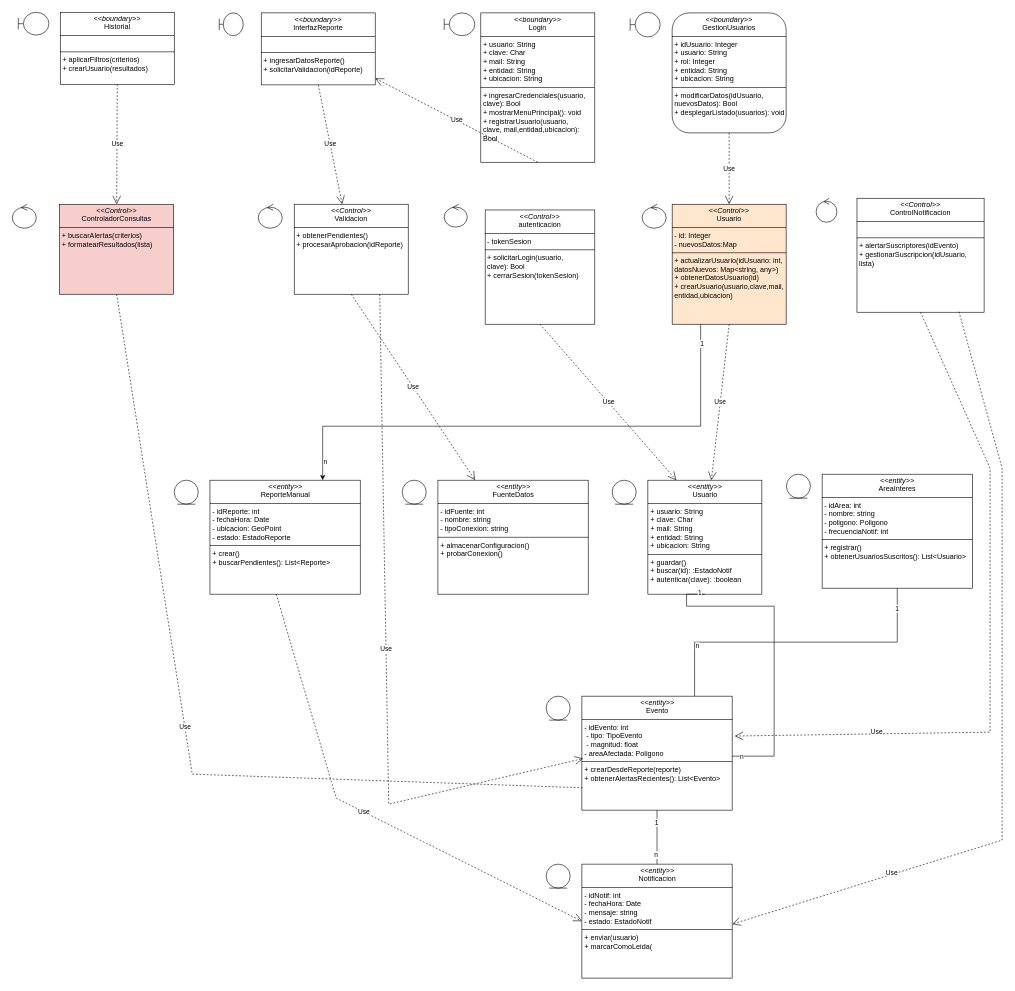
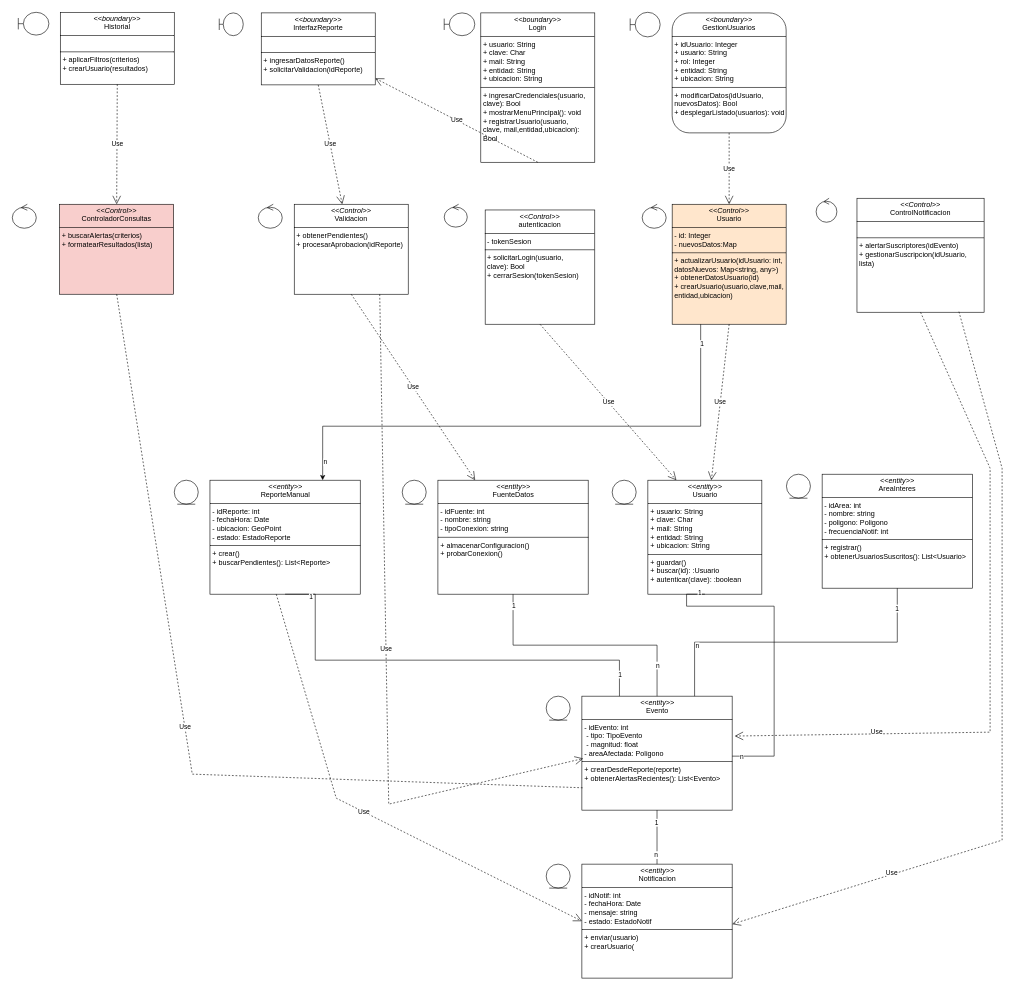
- <mxCell id="17" value="&lt;p style=&quot;margin:0px;margin-top:4px;text-align:center;&quot;&gt;&lt;i&gt;&amp;lt;&amp;lt;entity&amp;gt;&amp;gt;&lt;/i&gt;&lt;br&gt;Usuario&lt;/p&gt;&lt;hr size=&quot;1&quot; style=&quot;border-style:solid;&quot;&gt;&lt;p style=&quot;margin:0px;margin-left:4px;&quot;&gt;+ usuario: String&lt;br&gt;+ clave: Char&lt;/p&gt;&lt;p style=&quot;margin:0px;margin-left:4px;&quot;&gt;+ mail: String&lt;br&gt;+ entidad: String&lt;/p&gt;&lt;p style=&quot;margin:0px;margin-left:4px;&quot;&gt;+ ubicacion: String&lt;/p&gt;&lt;hr size=&quot;1&quot; style=&quot;border-style:solid;&quot;&gt;&lt;p style=&quot;margin:0px;margin-left:4px;&quot;&gt;+ guardar(&lt;span style=&quot;background-color: transparent; color: light-dark(rgb(0, 0, 0), rgb(255, 255, 255));&quot;&gt;)&lt;/span&gt;&lt;/p&gt;&lt;p style=&quot;margin:0px;margin-left:4px;&quot;&gt;+ buscar(id): :EstadoNotif&lt;br&gt;&lt;/p&gt;&lt;p style=&quot;margin: 0px 0px 0px 4px;&quot;&gt;&lt;span style=&quot;background-color: transparent; color: light-dark(rgb(0, 0, 0), rgb(255, 255, 255));&quot;&gt;+ autenticar(&lt;/span&gt;&lt;span style=&quot;background-color: transparent; color: light-dark(rgb(0, 0, 0), rgb(255, 255, 255));&quot;&gt;clave)&lt;/span&gt;&lt;span style=&quot;background-color: transparent; color: light-dark(rgb(0, 0, 0), rgb(255, 255, 255));&quot;&gt;: :boolean&lt;/span&gt;&lt;/p&gt;" style="verticalAlign=top;align=left;overflow=fill;html=1;whiteSpace=wrap;" vertex="1" parent="15"><mxGeometry x="59.5" width="190" height="190" as="geometry" /></mxCell>
+ <mxCell id="17" value="&lt;p style=&quot;margin:0px;margin-top:4px;text-align:center;&quot;&gt;&lt;i&gt;&amp;lt;&amp;lt;entity&amp;gt;&amp;gt;&lt;/i&gt;&lt;br&gt;Usuario&lt;/p&gt;&lt;hr size=&quot;1&quot; style=&quot;border-style:solid;&quot;&gt;&lt;p style=&quot;margin:0px;margin-left:4px;&quot;&gt;+ usuario: String&lt;br&gt;+ clave: Char&lt;/p&gt;&lt;p style=&quot;margin:0px;margin-left:4px;&quot;&gt;+ mail: String&lt;br&gt;+ entidad: String&lt;/p&gt;&lt;p style=&quot;margin:0px;margin-left:4px;&quot;&gt;+ ubicacion: String&lt;/p&gt;&lt;hr size=&quot;1&quot; style=&quot;border-style:solid;&quot;&gt;&lt;p style=&quot;margin:0px;margin-left:4px;&quot;&gt;+ guardar(&lt;span style=&quot;background-color: transparent; color: light-dark(rgb(0, 0, 0), rgb(255, 255, 255));&quot;&gt;)&lt;/span&gt;&lt;/p&gt;&lt;p style=&quot;margin:0px;margin-left:4px;&quot;&gt;+ buscar(id): :Usuario&lt;br&gt;&lt;/p&gt;&lt;p style=&quot;margin: 0px 0px 0px 4px;&quot;&gt;&lt;span style=&quot;background-color: transparent; color: light-dark(rgb(0, 0, 0), rgb(255, 255, 255));&quot;&gt;+ autenticar(&lt;/span&gt;&lt;span style=&quot;background-color: transparent; color: light-dark(rgb(0, 0, 0), rgb(255, 255, 255));&quot;&gt;clave)&lt;/span&gt;&lt;span style=&quot;background-color: transparent; color: light-dark(rgb(0, 0, 0), rgb(255, 255, 255));&quot;&gt;: :boolean&lt;/span&gt;&lt;/p&gt;" style="verticalAlign=top;align=left;overflow=fill;html=1;whiteSpace=wrap;" vertex="1" parent="15"><mxGeometry x="59.5" width="190" height="190" as="geometry" /></mxCell>
+ <mxCell id="46" style="edgeStyle=orthogonalEdgeStyle;rounded=0;orthogonalLoop=1;jettySize=auto;html=1;exitX=0.5;exitY=1;exitDx=0;exitDy=0;endArrow=none;endFill=0;" edge="1" parent="1" source="27" target="33"><mxGeometry relative="1" as="geometry" /></mxCell>
+ <mxCell id="47" value="1" style="edgeLabel;html=1;align=center;verticalAlign=middle;resizable=0;points=[];" vertex="1" connectable="0" parent="46"><mxGeometry x="-0.904" y="1" relative="1" as="geometry"><mxPoint as="offset" /></mxGeometry></mxCell>
+ <mxCell id="48" value="n" style="edgeLabel;html=1;align=center;verticalAlign=middle;resizable=0;points=[];" vertex="1" connectable="0" parent="46"><mxGeometry x="0.751" y="1" relative="1" as="geometry"><mxPoint as="offset" /></mxGeometry></mxCell>
+ <mxCell id="49" style="edgeStyle=orthogonalEdgeStyle;rounded=0;orthogonalLoop=1;jettySize=auto;html=1;exitX=0.5;exitY=1;exitDx=0;exitDy=0;entryX=0.25;entryY=0;entryDx=0;entryDy=0;endArrow=none;endFill=0;" edge="1" parent="1" source="30" target="33"><mxGeometry relative="1" as="geometry"><Array as="points"><mxPoint x="525" y="1100" /><mxPoint x="1032" y="1100" /></Array></mxGeometry></mxCell>
+ <mxCell id="50" value="1" style="edgeLabel;html=1;align=center;verticalAlign=middle;resizable=0;points=[];" vertex="1" connectable="0" parent="49"><mxGeometry x="-0.881" y="-4" relative="1" as="geometry"><mxPoint as="offset" /></mxGeometry></mxCell>
+ <mxCell id="51" value="1" style="edgeLabel;html=1;align=center;verticalAlign=middle;resizable=0;points=[];" vertex="1" connectable="0" parent="49"><mxGeometry x="0.901" relative="1" as="geometry"><mxPoint as="offset" /></mxGeometry></mxCell>
- <mxCell id="36" value="&lt;p style=&quot;margin:0px;margin-top:4px;text-align:center;&quot;&gt;&lt;i&gt;&amp;lt;&amp;lt;entity&amp;gt;&amp;gt;&lt;/i&gt;&lt;br&gt;Notificacion&lt;/p&gt;&lt;hr size=&quot;1&quot; style=&quot;border-style:solid;&quot;&gt;&lt;p style=&quot;margin:0px;margin-left:4px;&quot;&gt;- idNotif: int&lt;/p&gt;&lt;p style=&quot;margin:0px;margin-left:4px;&quot;&gt;- fechaHora: Date&lt;/p&gt;&lt;p style=&quot;margin:0px;margin-left:4px;&quot;&gt;- mensaje: string&lt;/p&gt;&lt;p style=&quot;margin:0px;margin-left:4px;&quot;&gt;- estado: EstadoNotif&lt;/p&gt;&lt;hr size=&quot;1&quot; style=&quot;border-style:solid;&quot;&gt;&lt;p style=&quot;margin:0px;margin-left:4px;&quot;&gt;+ enviar(usuario)&lt;/p&gt;&lt;p style=&quot;margin:0px;margin-left:4px;&quot;&gt;+ marcarComoLeida(&lt;/p&gt;" style="verticalAlign=top;align=left;overflow=fill;html=1;whiteSpace=wrap;" vertex="1" parent="34"><mxGeometry x="59.5" width="250.5" height="190" as="geometry" /></mxCell>
+ <mxCell id="36" value="&lt;p style=&quot;margin:0px;margin-top:4px;text-align:center;&quot;&gt;&lt;i&gt;&amp;lt;&amp;lt;entity&amp;gt;&amp;gt;&lt;/i&gt;&lt;br&gt;Notificacion&lt;/p&gt;&lt;hr size=&quot;1&quot; style=&quot;border-style:solid;&quot;&gt;&lt;p style=&quot;margin:0px;margin-left:4px;&quot;&gt;- idNotif: int&lt;/p&gt;&lt;p style=&quot;margin:0px;margin-left:4px;&quot;&gt;- fechaHora: Date&lt;/p&gt;&lt;p style=&quot;margin:0px;margin-left:4px;&quot;&gt;- mensaje: string&lt;/p&gt;&lt;p style=&quot;margin:0px;margin-left:4px;&quot;&gt;- estado: EstadoNotif&lt;/p&gt;&lt;hr size=&quot;1&quot; style=&quot;border-style:solid;&quot;&gt;&lt;p style=&quot;margin:0px;margin-left:4px;&quot;&gt;+ enviar(usuario)&lt;/p&gt;&lt;p style=&quot;margin:0px;margin-left:4px;&quot;&gt;+ crearUsuario(&lt;/p&gt;" style="verticalAlign=top;align=left;overflow=fill;html=1;whiteSpace=wrap;" vertex="1" parent="34"><mxGeometry x="59.5" width="250.5" height="190" as="geometry" /></mxCell>
